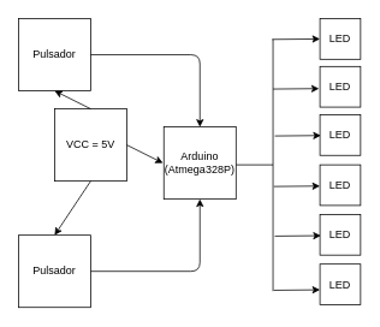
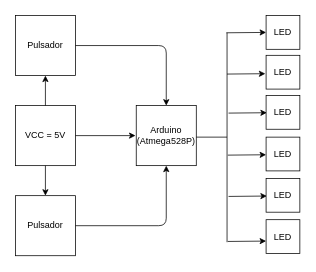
- <mxCell id="2" value="VCC = 5V" style="whiteSpace=wrap;html=1;aspect=fixed;" parent="1" vertex="1"><mxGeometry x="60" y="120" width="80" height="80" as="geometry" /></mxCell>
+ <mxCell id="2" value="VCC = 5V" style="whiteSpace=wrap;html=1;aspect=fixed;" parent="1" vertex="1"><mxGeometry x="20" y="140" width="80" height="80" as="geometry" /></mxCell>
- <mxCell id="4" value="Arduino&lt;br&gt;(Atmega328P)" style="whiteSpace=wrap;html=1;aspect=fixed;" parent="1" vertex="1"><mxGeometry x="181" y="140" width="80" height="80" as="geometry" /></mxCell>
+ <mxCell id="4" value="Arduino&lt;br&gt;(Atmega528P)" style="whiteSpace=wrap;html=1;aspect=fixed;" parent="1" vertex="1"><mxGeometry x="181" y="140" width="80" height="80" as="geometry" /></mxCell>
